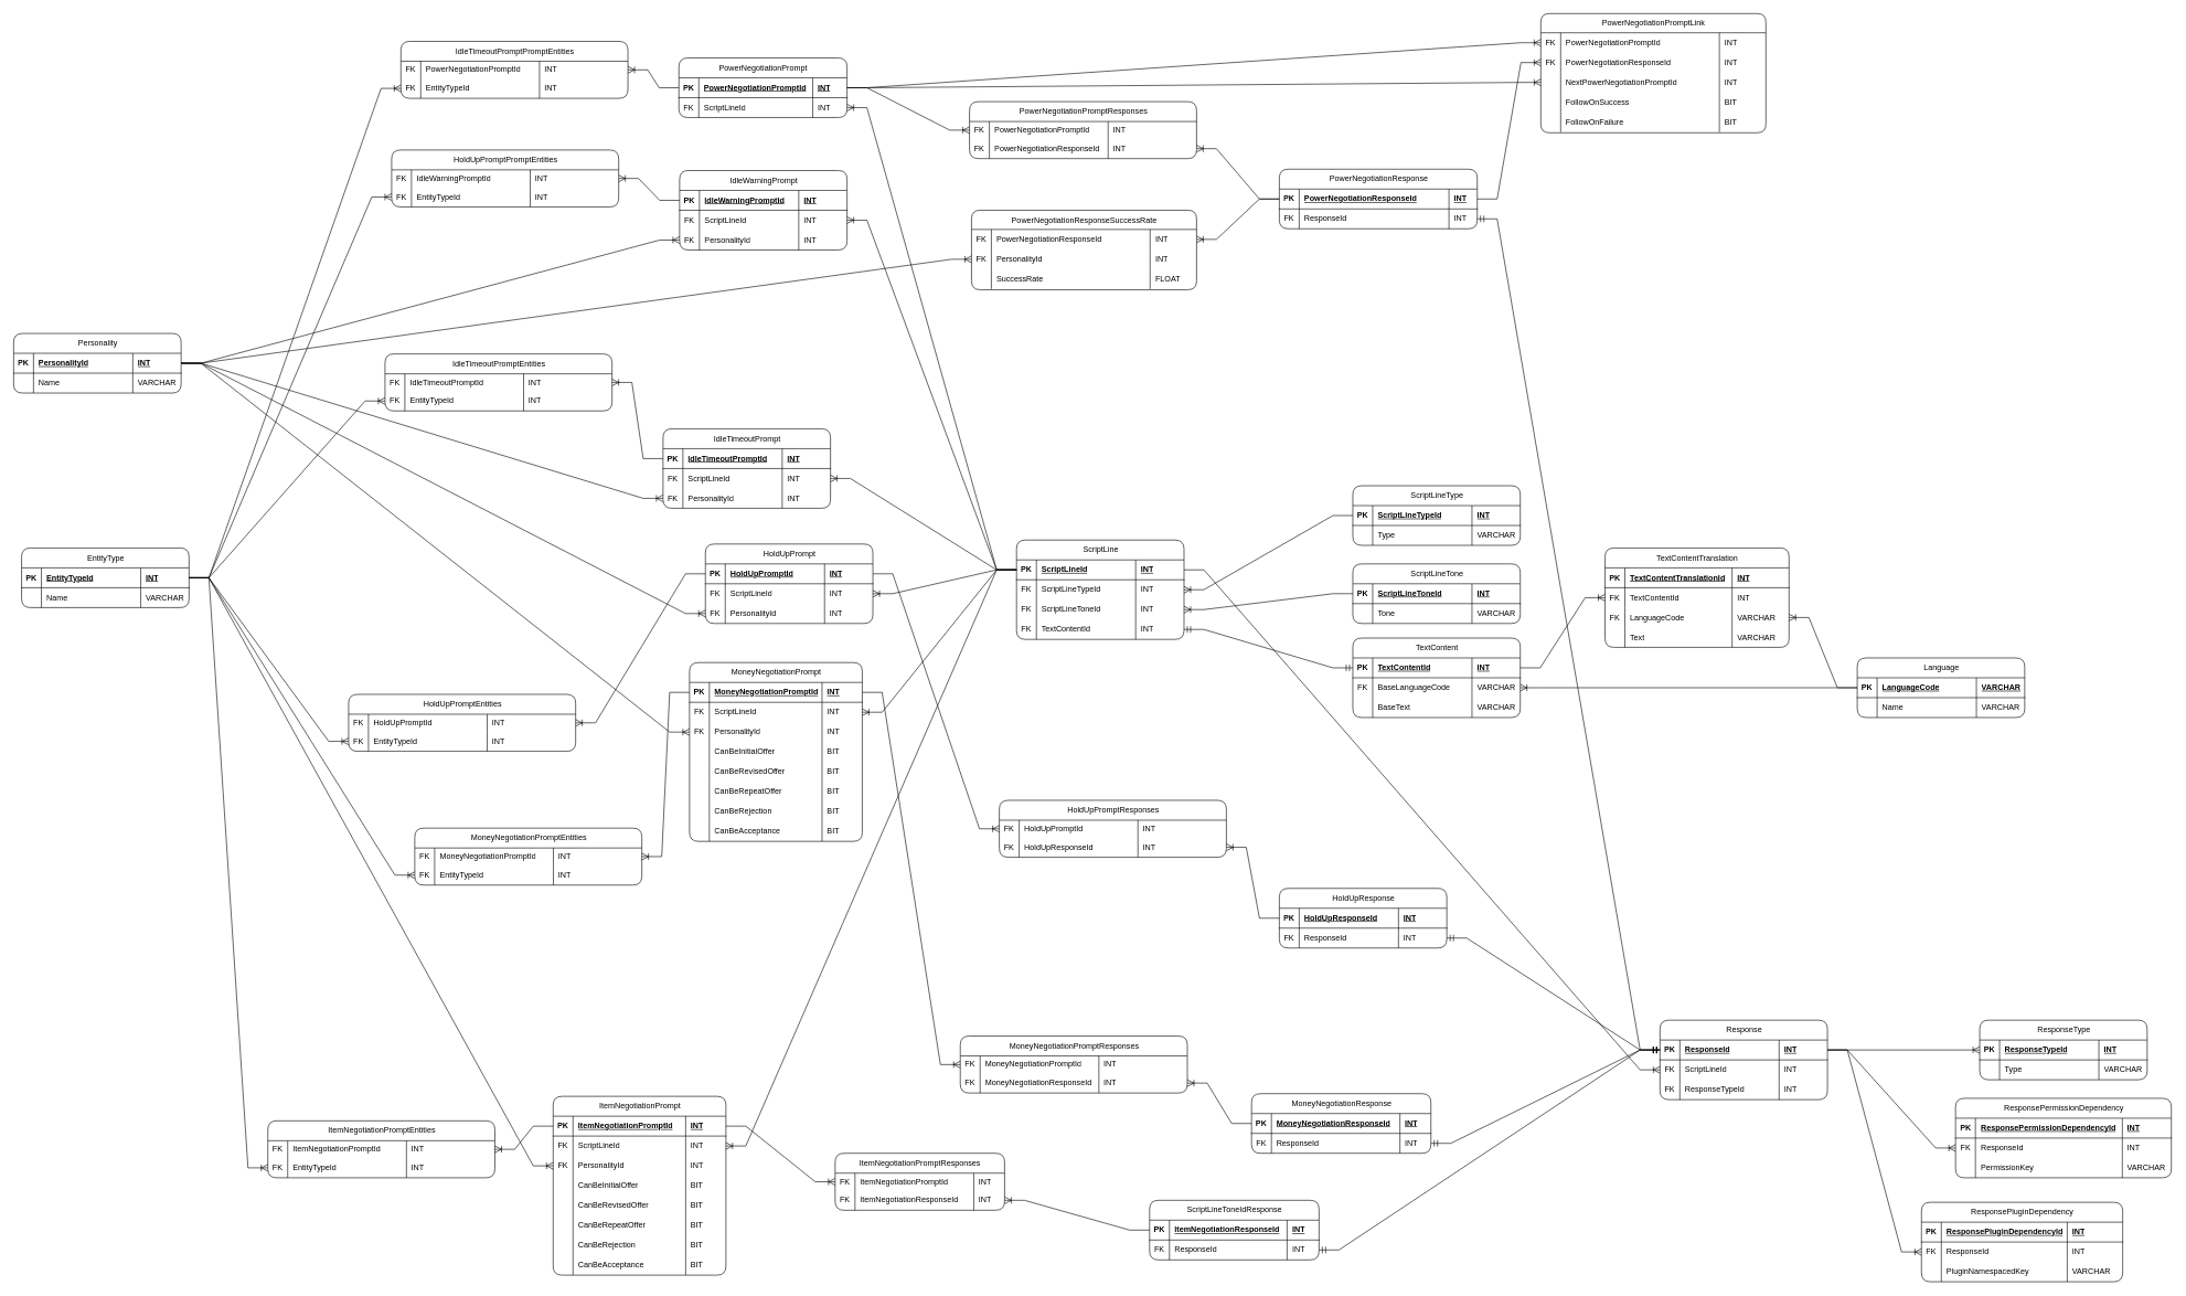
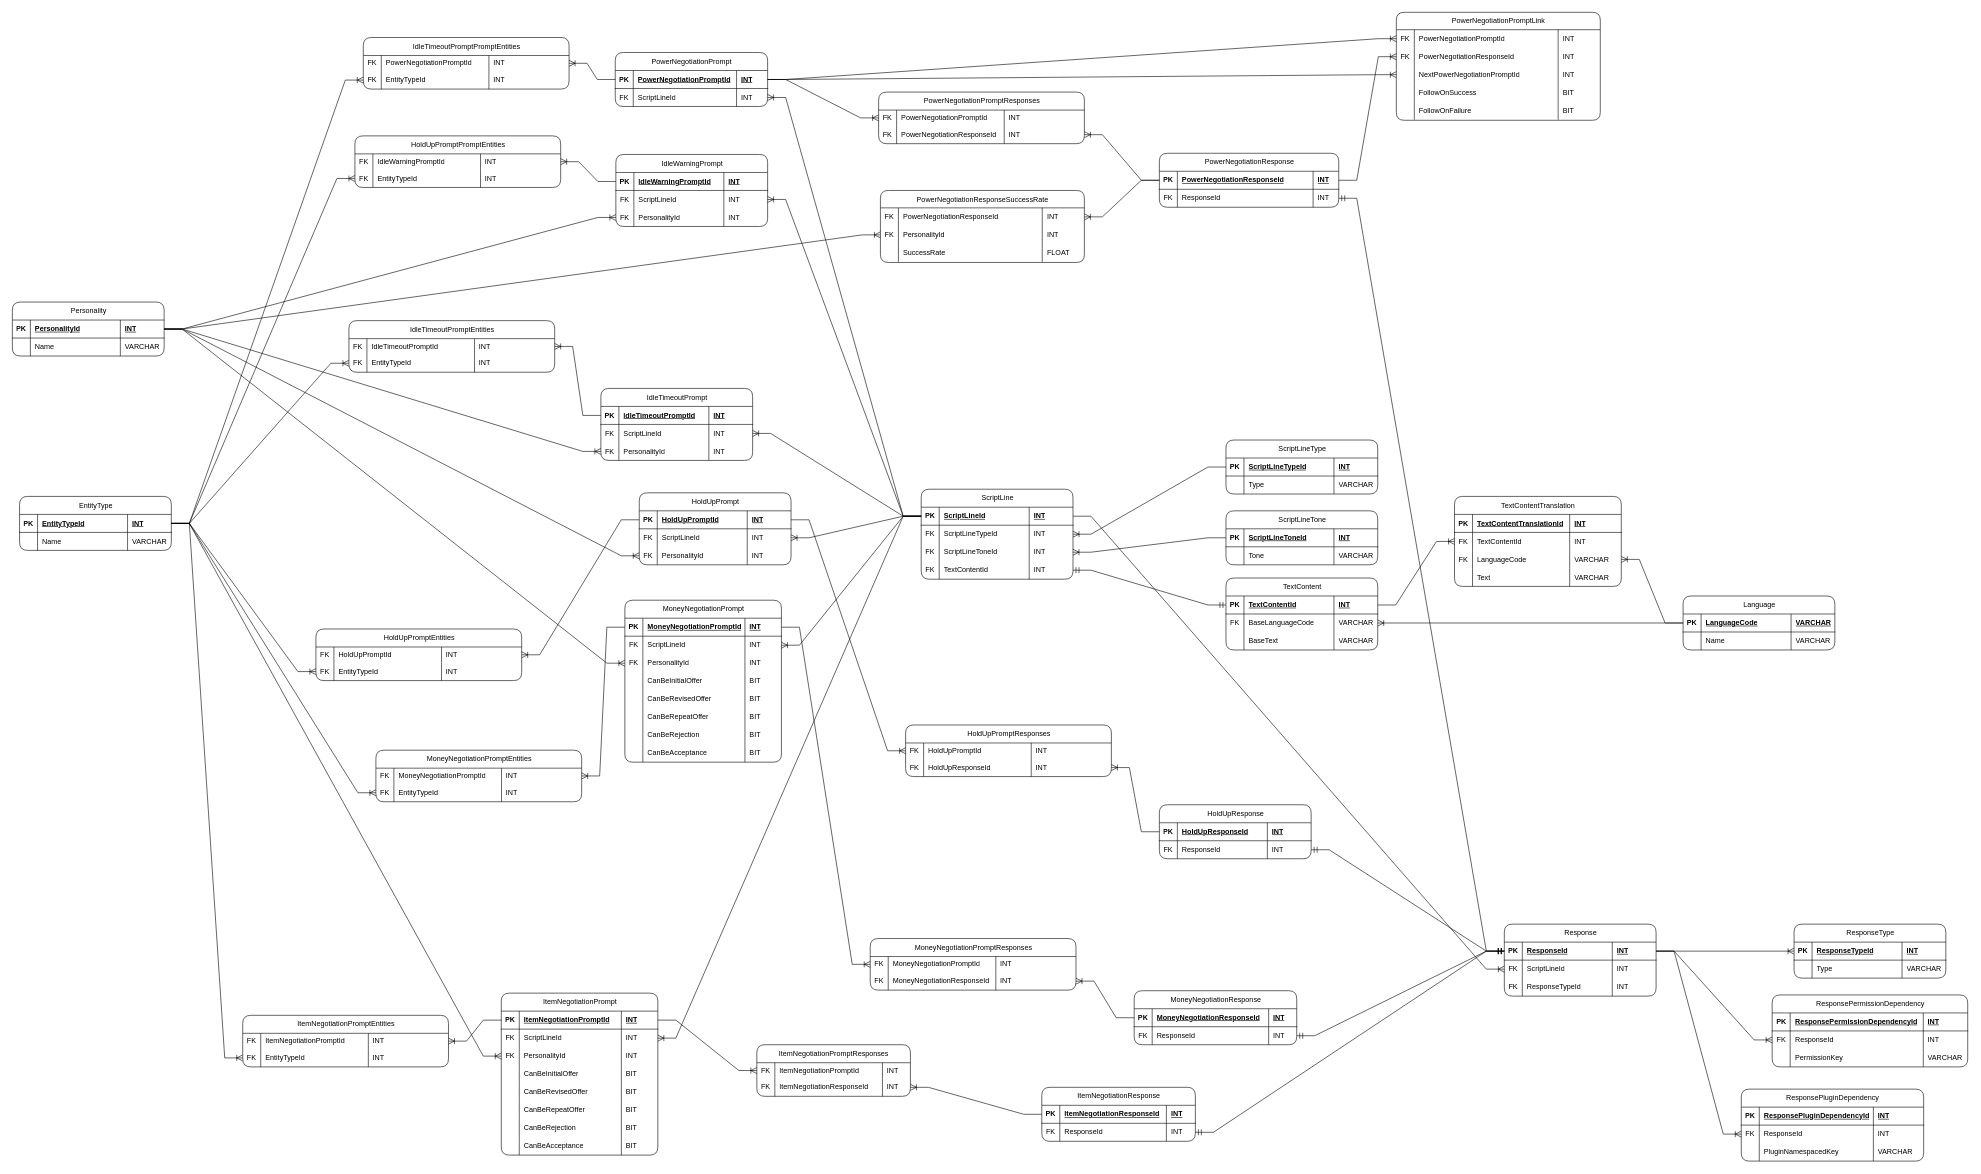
- <mxCell id="240" value="&lt;span style=&quot;font-weight: 400; text-wrap: wrap;&quot;&gt;ScriptLineToneId&lt;/span&gt;&lt;span style=&quot;font-weight: 400; text-wrap: wrap; background-color: initial;&quot;&gt;Response&lt;/span&gt;" style="shape=table;startSize=30;container=1;collapsible=1;childLayout=tableLayout;fixedRows=1;rowLines=0;fontStyle=1;align=center;resizeLast=1;html=1;rounded=1;" parent="1" vertex="1"><mxGeometry x="1736" y="1812" width="256" height="90" as="geometry" /></mxCell>
+ <mxCell id="240" value="&lt;span style=&quot;font-weight: 400; text-wrap: wrap;&quot;&gt;ItemNegotiation&lt;/span&gt;&lt;span style=&quot;font-weight: 400; text-wrap: wrap; background-color: initial;&quot;&gt;Response&lt;/span&gt;" style="shape=table;startSize=30;container=1;collapsible=1;childLayout=tableLayout;fixedRows=1;rowLines=0;fontStyle=1;align=center;resizeLast=1;html=1;rounded=1;" parent="1" vertex="1"><mxGeometry x="1736" y="1812" width="256" height="90" as="geometry" /></mxCell>
